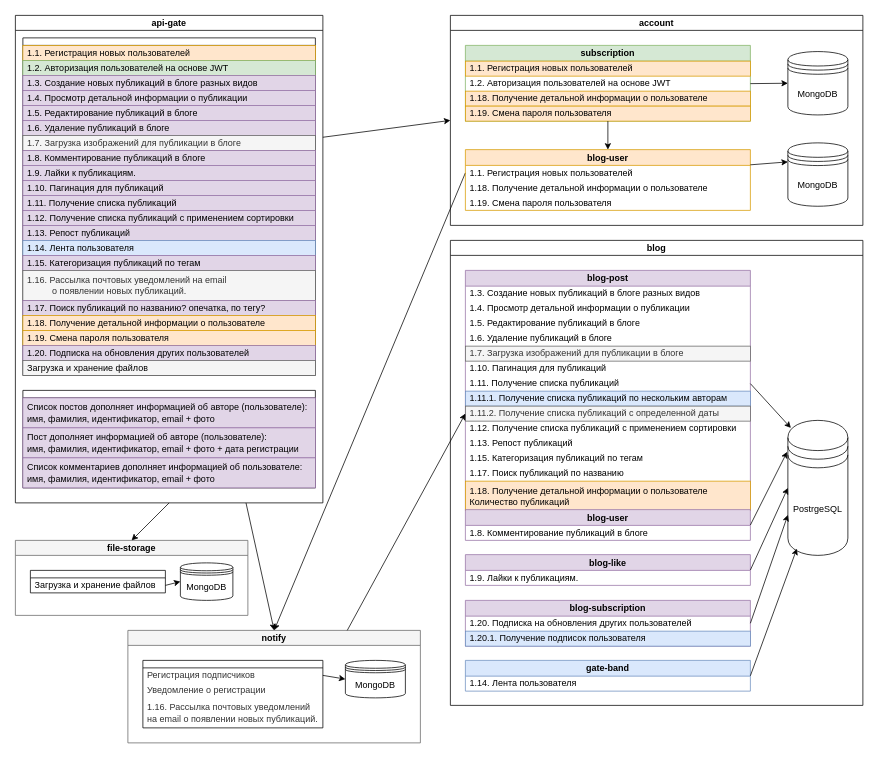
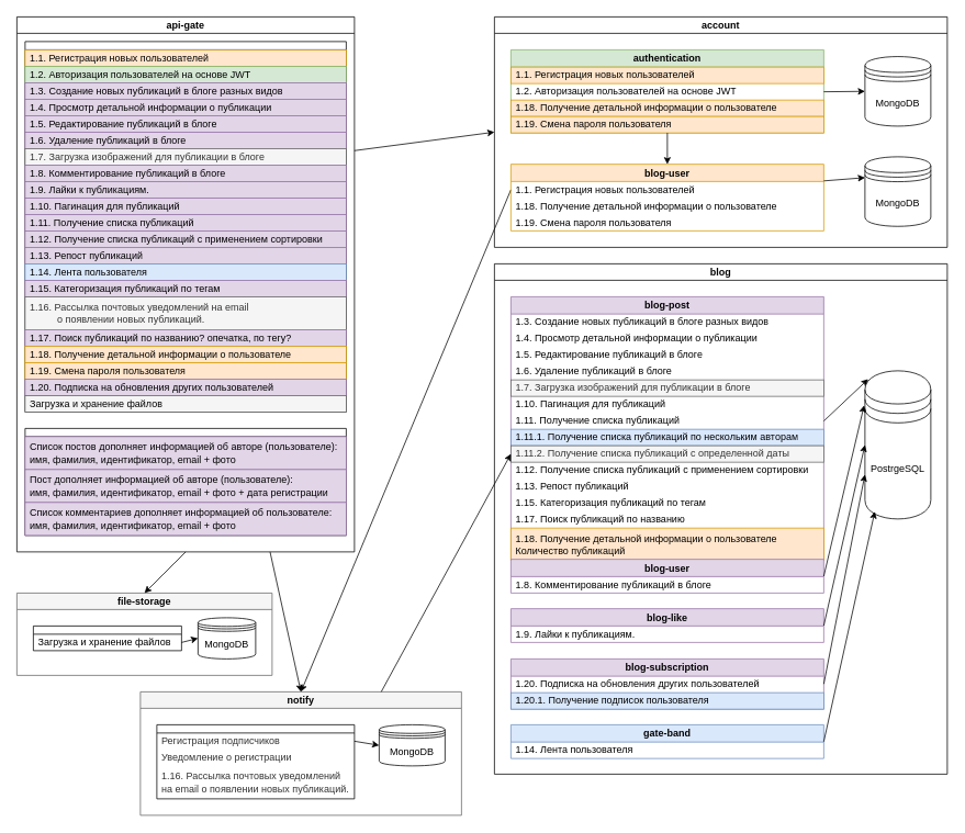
- <mxCell id="4" value="&lt;span style=&quot;font-weight: 700;&quot;&gt;subscription&lt;/span&gt;" style="swimlane;fontStyle=0;childLayout=stackLayout;horizontal=1;startSize=21;horizontalStack=0;resizeParent=1;resizeParentMax=0;resizeLast=0;collapsible=1;marginBottom=0;whiteSpace=wrap;html=1;movable=1;resizable=1;rotatable=1;deletable=1;editable=1;locked=0;connectable=1;fillColor=#d5e8d4;strokeColor=#82b366;" parent="3" vertex="1"><mxGeometry x="20" y="40" width="380" height="101" as="geometry" /></mxCell>
+ <mxCell id="4" value="&lt;span style=&quot;font-weight: 700;&quot;&gt;authentication&lt;/span&gt;" style="swimlane;fontStyle=0;childLayout=stackLayout;horizontal=1;startSize=21;horizontalStack=0;resizeParent=1;resizeParentMax=0;resizeLast=0;collapsible=1;marginBottom=0;whiteSpace=wrap;html=1;movable=1;resizable=1;rotatable=1;deletable=1;editable=1;locked=0;connectable=1;fillColor=#d5e8d4;strokeColor=#82b366;" parent="3" vertex="1"><mxGeometry x="20" y="40" width="380" height="101" as="geometry" /></mxCell>
- <mxCell id="63" value="PostrgeSQL" style="shape=datastore;whiteSpace=wrap;html=1;fontSize=12;" parent="46" vertex="1"><mxGeometry x="450" y="240" width="80" height="180" as="geometry" /></mxCell>
+ <mxCell id="63" value="PostrgeSQL" style="shape=datastore;whiteSpace=wrap;html=1;fontSize=12;" parent="46" vertex="1"><mxGeometry x="450" y="130" width="80" height="180" as="geometry" /></mxCell>
